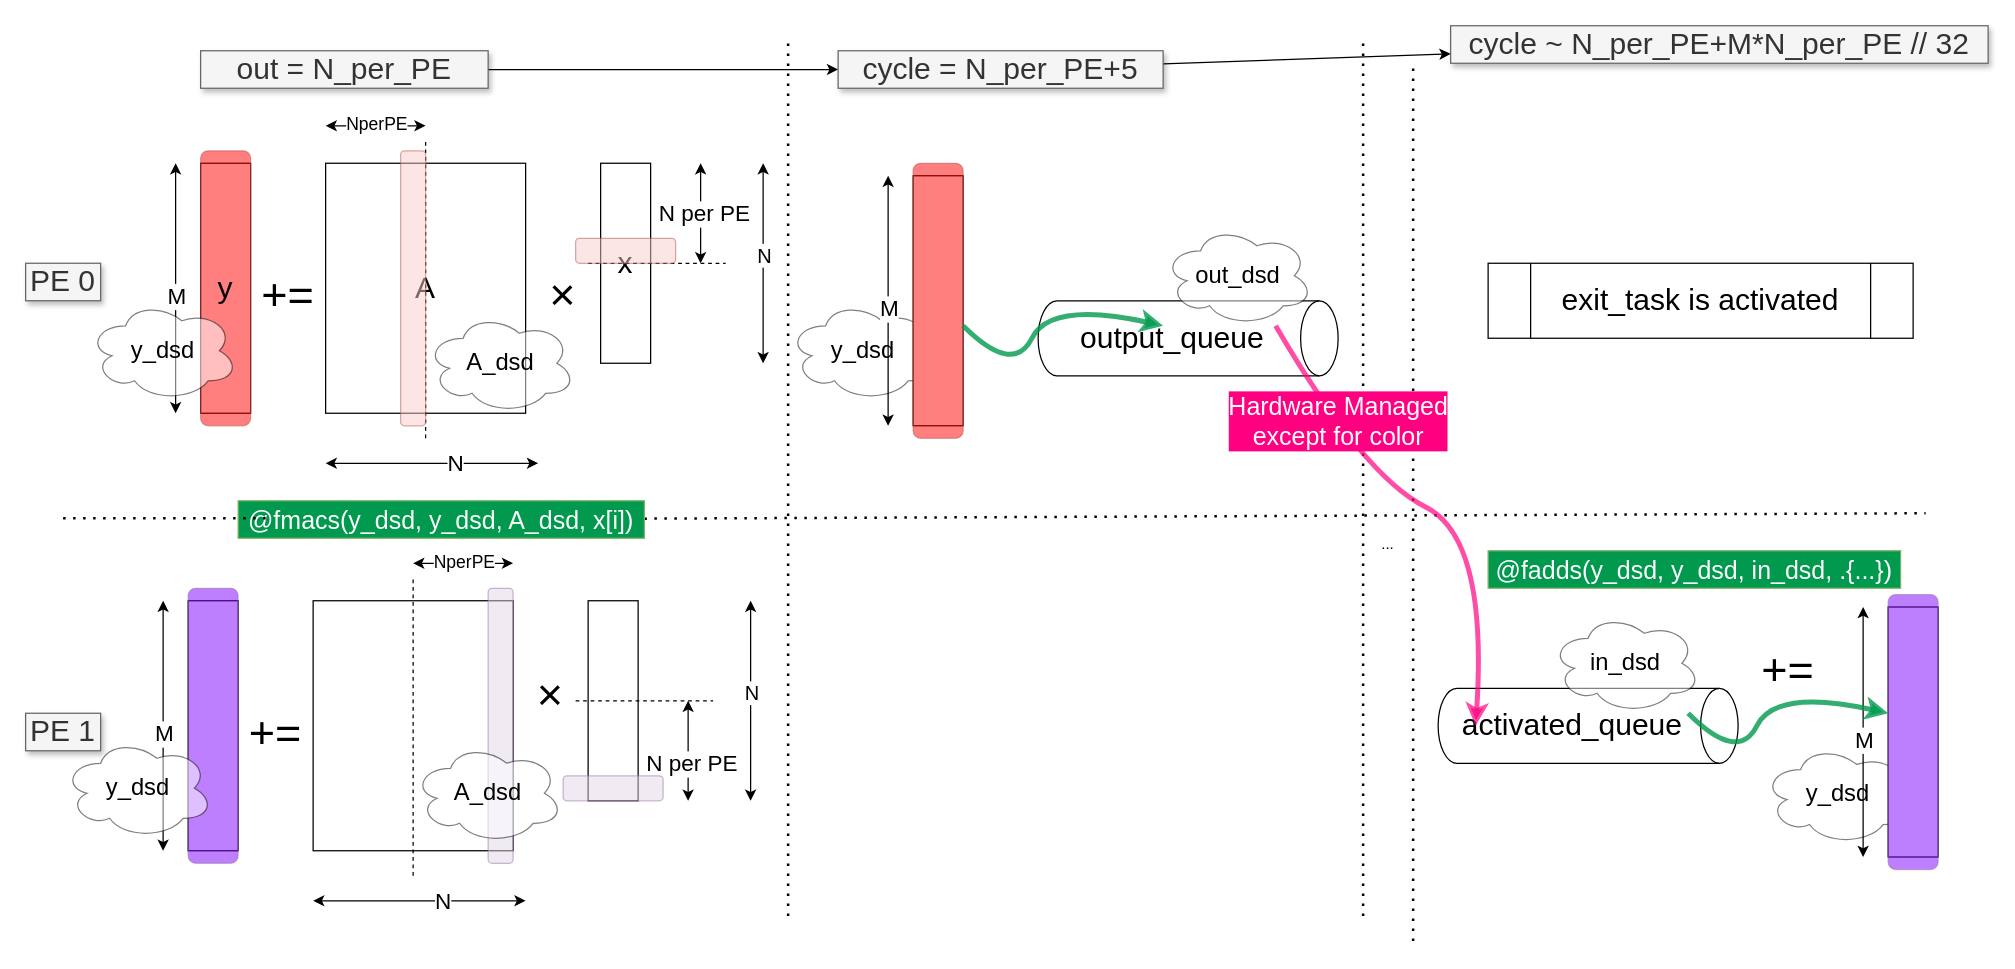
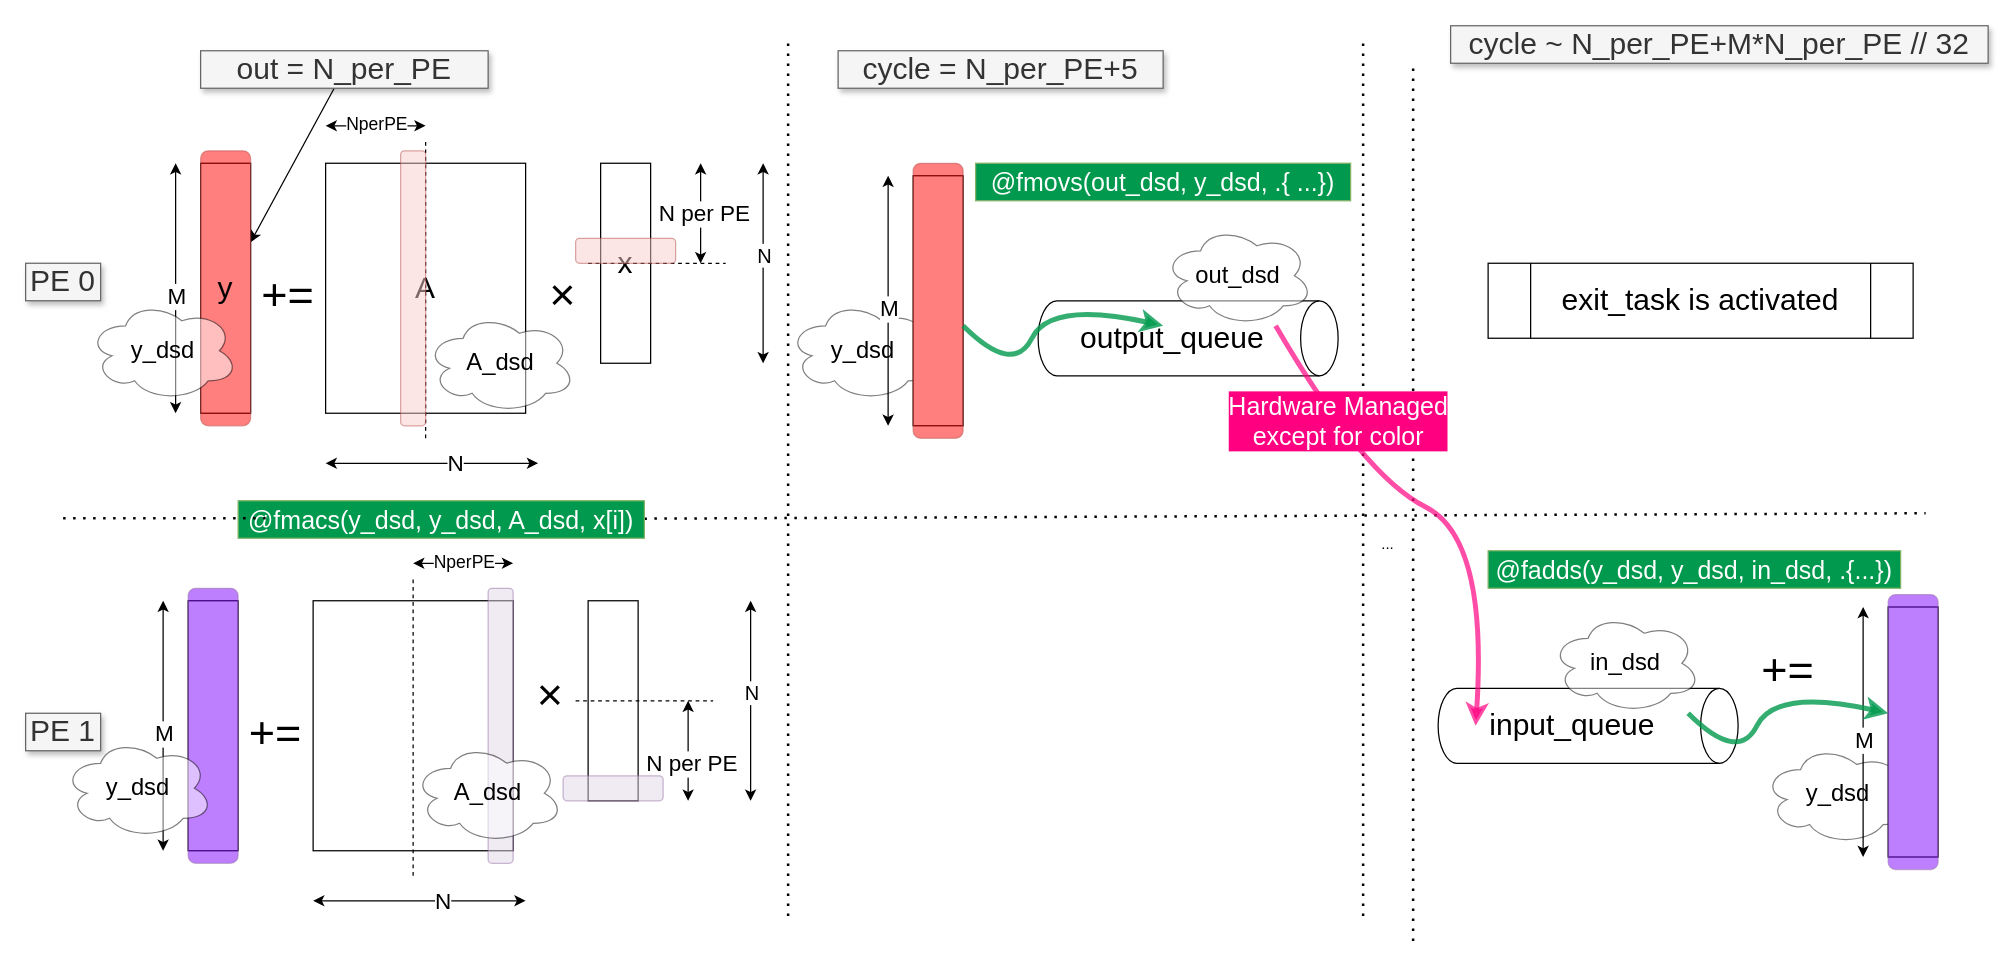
- <mxCell id="51" style="edgeStyle=none;html=1;" edge="1" parent="1" source="52" target="72"><mxGeometry relative="1" as="geometry" /></mxCell>
- <mxCell id="2" style="edgeStyle=none;html=1;entryX=0;entryY=0.5;entryDx=0;entryDy=0;" parent="1" source="3" target="52" edge="1"><mxGeometry relative="1" as="geometry" /></mxCell>
+ <mxCell id="2" style="edgeStyle=none;html=1;" parent="1" source="3" target="47" edge="1"><mxGeometry relative="1" as="geometry" /></mxCell>
+ <mxCell id="71" value="@fmovs(out_dsd, y_dsd, .{ ...})" style="text;html=1;align=center;verticalAlign=middle;whiteSpace=wrap;rounded=0;fillColor=#00994D;strokeColor=#82b366;fontColor=#FFFFFF;fontSize=20;" vertex="1" parent="62"><mxGeometry x="150" width="300" height="30" as="geometry" /></mxCell>
- <mxCell id="77" value="&lt;font style=&quot;font-size: 24px;&quot;&gt;activated_queue&lt;/font&gt;" style="shape=cylinder3;whiteSpace=wrap;html=1;boundedLbl=1;backgroundOutline=1;size=15;direction=south;" vertex="1" parent="1"><mxGeometry x="1150" y="550" width="240" height="60" as="geometry" /></mxCell>
+ <mxCell id="77" value="&lt;font style=&quot;font-size: 24px;&quot;&gt;input_queue&lt;/font&gt;" style="shape=cylinder3;whiteSpace=wrap;html=1;boundedLbl=1;backgroundOutline=1;size=15;direction=south;" vertex="1" parent="1"><mxGeometry x="1150" y="550" width="240" height="60" as="geometry" /></mxCell>
